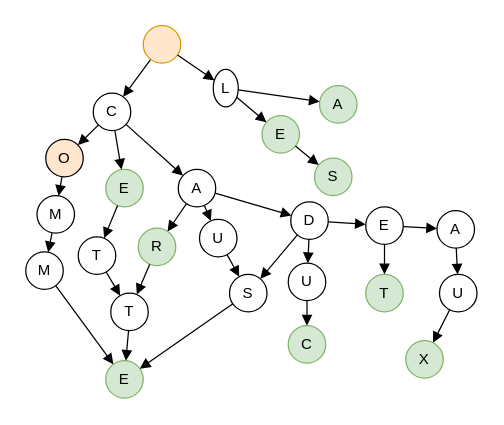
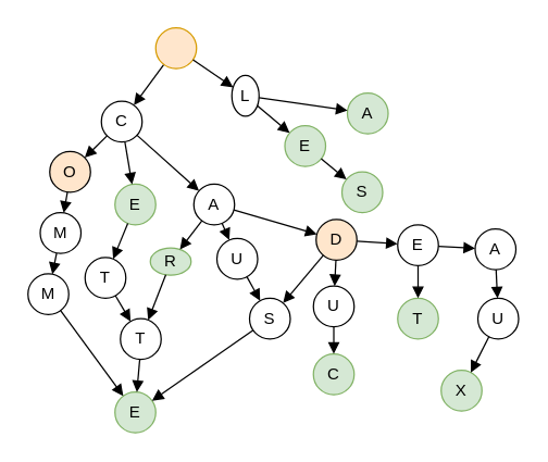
- <mxCell id="30" value="D" style="ellipse;whiteSpace=wrap;html=1;aspect=fixed;" vertex="1" parent="1"><mxGeometry x="232" y="161" width="30" height="30" as="geometry" /></mxCell>
+ <mxCell id="30" value="D" style="ellipse;whiteSpace=wrap;html=1;aspect=fixed;fillColor=#ffe6cc;" vertex="1" parent="1"><mxGeometry x="232" y="161" width="30" height="30" as="geometry" /></mxCell>
- <mxCell id="21" value="R" style="ellipse;whiteSpace=wrap;html=1;aspect=fixed;fillColor=#d5e8d4;strokeColor=#82b366;" vertex="1" parent="1"><mxGeometry x="110" y="182" width="30" height="30" as="geometry" /></mxCell>
+ <mxCell id="21" value="R" style="ellipse;whiteSpace=wrap;html=1;aspect=fixed;fillColor=#d5e8d4;strokeColor=#82b366;" vertex="1" parent="1"><mxGeometry x="110" y="182" width="30" height="20" as="geometry" /></mxCell>
